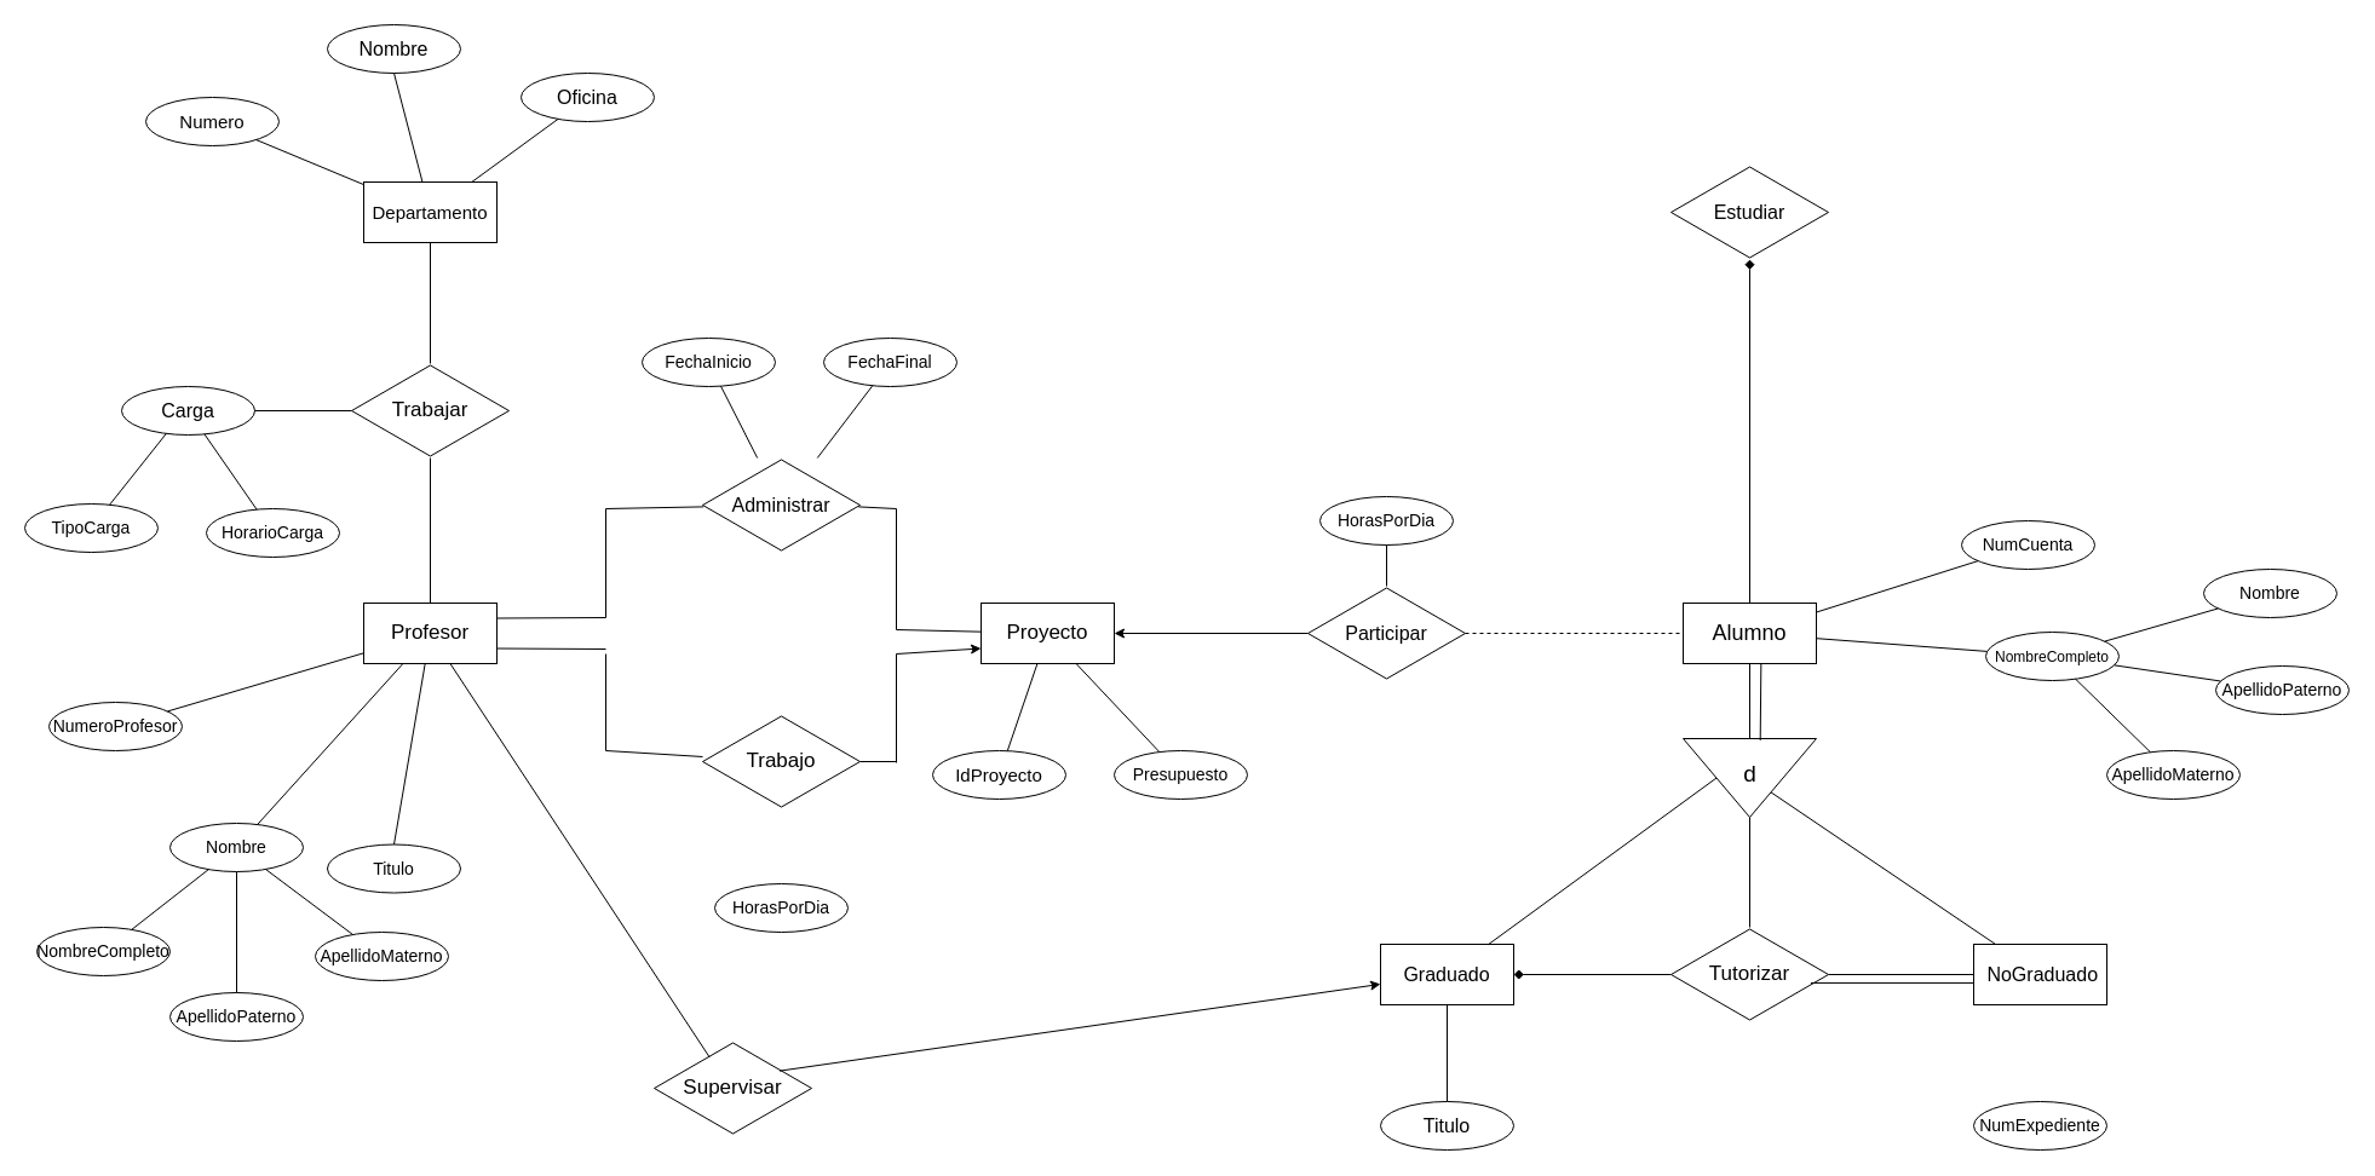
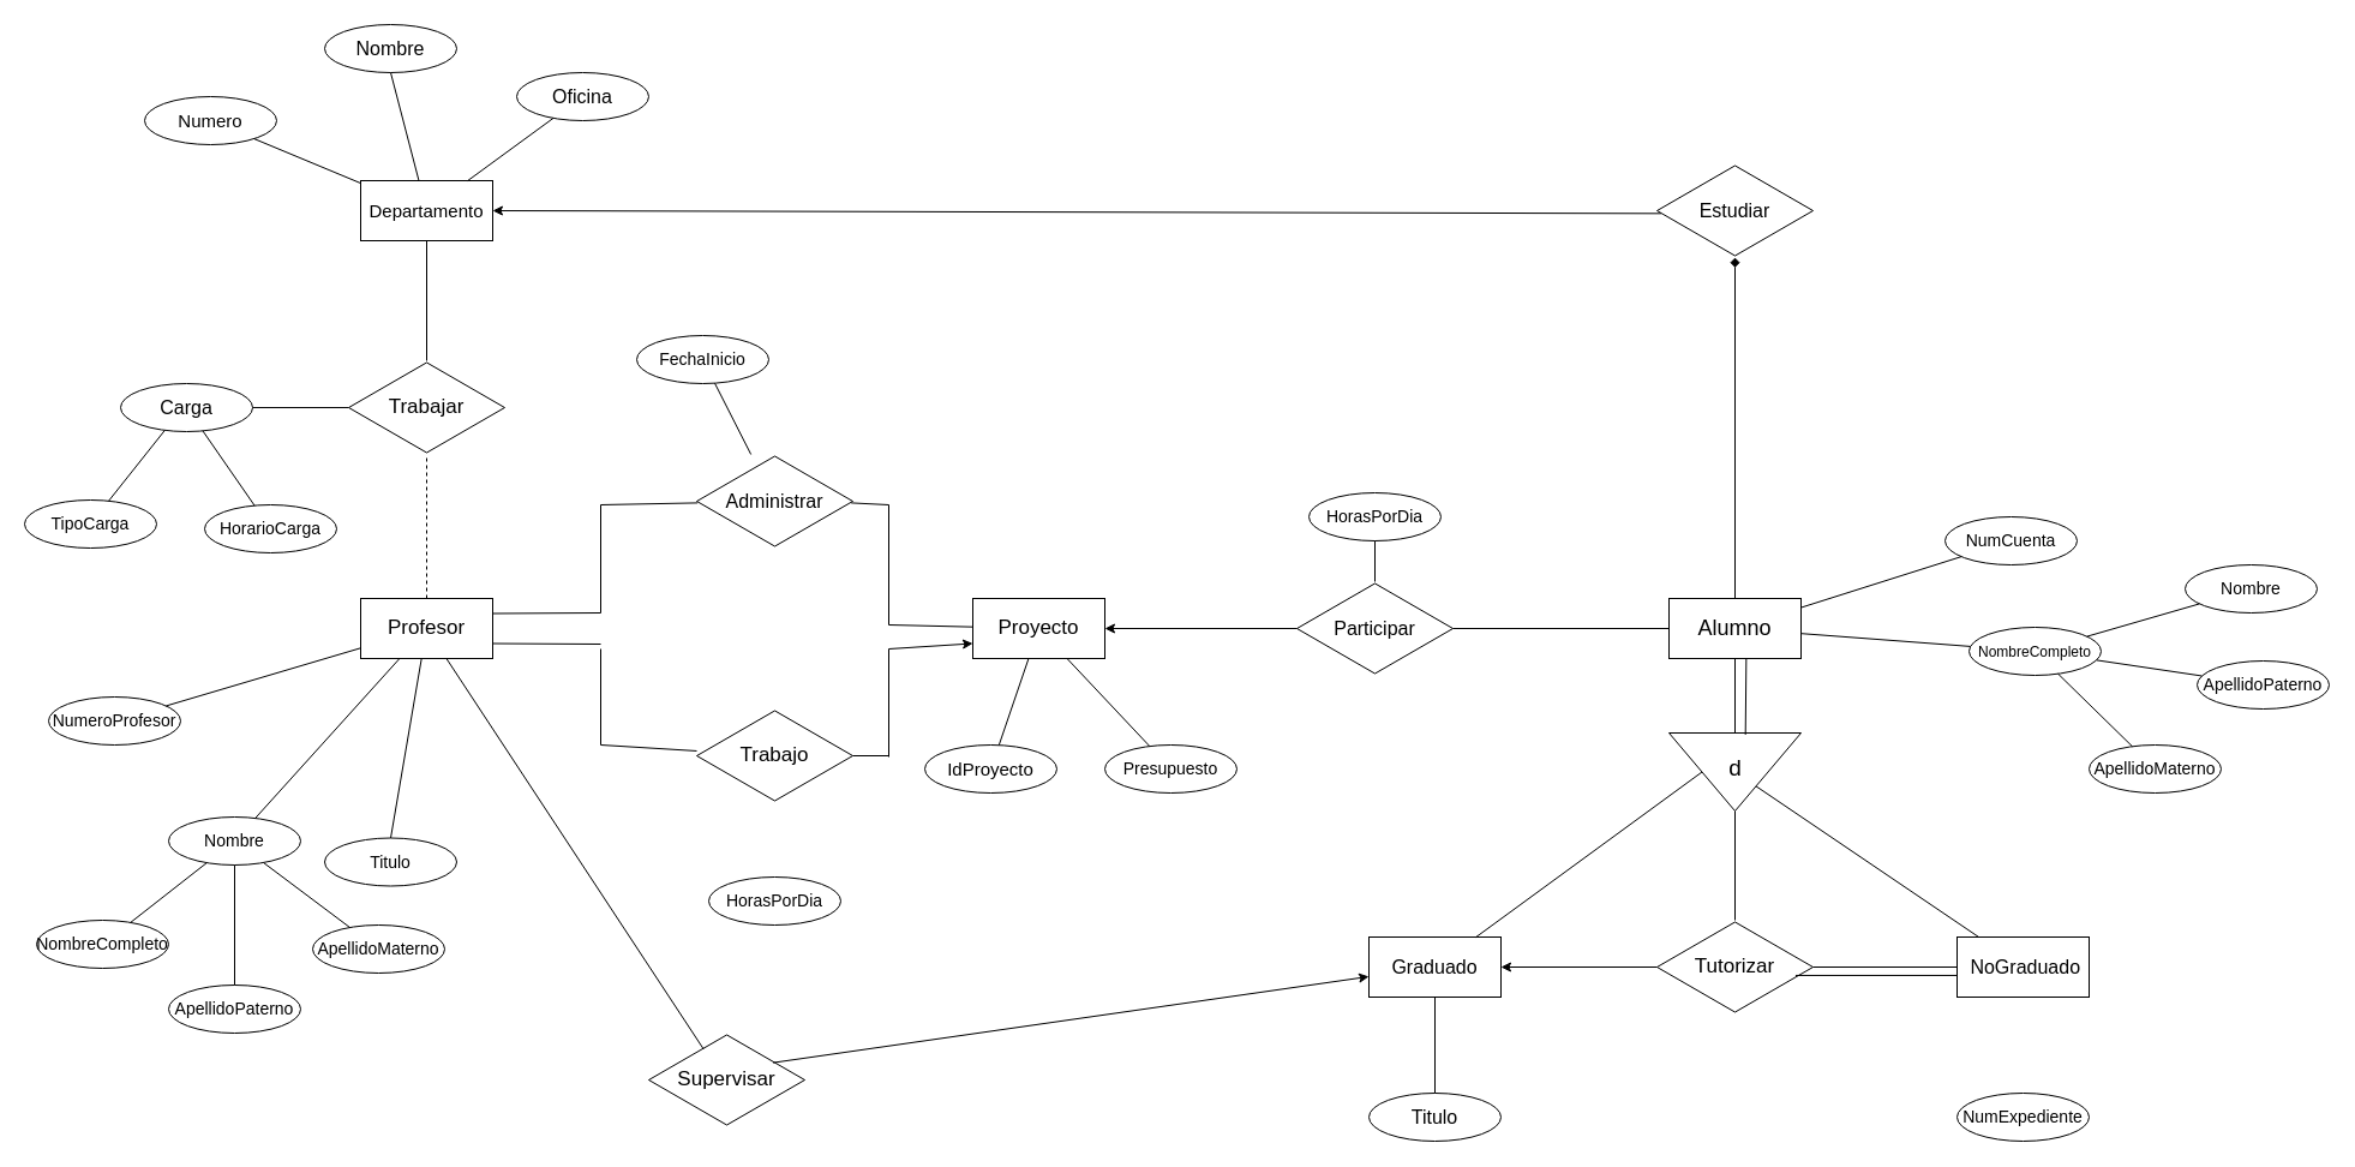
+ <mxCell id="40" value="" style="endArrow=classic;html=1;rounded=0;entryX=1;entryY=0.5;entryDx=0;entryDy=0;exitX=0.026;exitY=0.53;exitDx=0;exitDy=0;exitPerimeter=0;" edge="1" parent="1" source="31" target="4"><mxGeometry width="50" height="50" relative="1" as="geometry"><mxPoint x="790" y="470" as="sourcePoint" /><mxPoint x="840" y="420" as="targetPoint" /></mxGeometry></mxCell>
- <mxCell id="27" value="FechaFinal" style="ellipse;whiteSpace=wrap;html=1;fontSize=14;" vertex="1" parent="1"><mxGeometry x="680" y="279" width="110" height="40" as="geometry" /></mxCell>
- <mxCell id="57" value="" style="endArrow=none;html=1;rounded=0;" edge="1" parent="1" source="10" target="27"><mxGeometry width="50" height="50" relative="1" as="geometry"><mxPoint x="630" y="460" as="sourcePoint" /><mxPoint x="680" y="410" as="targetPoint" /></mxGeometry></mxCell>
- <mxCell id="49" value="" style="endArrow=none;html=1;rounded=0;" edge="1" parent="1" source="5" target="9"><mxGeometry width="50" height="50" relative="1" as="geometry"><mxPoint x="570" y="420" as="sourcePoint" /><mxPoint x="345" y="370" as="targetPoint" /></mxGeometry></mxCell>
+ <mxCell id="49" value="" style="endArrow=none;html=1;rounded=0;dashed=1;" edge="1" parent="1" source="5" target="9"><mxGeometry width="50" height="50" relative="1" as="geometry"><mxPoint x="570" y="420" as="sourcePoint" /><mxPoint x="345" y="370" as="targetPoint" /></mxGeometry></mxCell>
- <mxCell id="74" value="" style="endArrow=none;html=1;rounded=0;dashed=1;" edge="1" parent="1" source="8" target="2"><mxGeometry width="50" height="50" relative="1" as="geometry"><mxPoint x="610" y="400" as="sourcePoint" /><mxPoint x="660" y="350" as="targetPoint" /></mxGeometry></mxCell>
+ <mxCell id="74" value="" style="endArrow=none;html=1;rounded=0;" edge="1" parent="1" source="8" target="2"><mxGeometry width="50" height="50" relative="1" as="geometry"><mxPoint x="610" y="400" as="sourcePoint" /><mxPoint x="660" y="350" as="targetPoint" /></mxGeometry></mxCell>
- <mxCell id="88" value="" style="endArrow=diamond;html=1;rounded=0;fontSize=19;entryX=1;entryY=0.5;entryDx=0;entryDy=0;" edge="1" parent="1" source="13" target="7"><mxGeometry width="50" height="50" relative="1" as="geometry"><mxPoint x="1510" y="770" as="sourcePoint" /><mxPoint x="1560" y="720" as="targetPoint" /></mxGeometry></mxCell>
+ <mxCell id="88" value="" style="endArrow=classic;html=1;rounded=0;fontSize=19;entryX=1;entryY=0.5;entryDx=0;entryDy=0;" edge="1" parent="1" source="13" target="7"><mxGeometry width="50" height="50" relative="1" as="geometry"><mxPoint x="1510" y="770" as="sourcePoint" /><mxPoint x="1560" y="720" as="targetPoint" /></mxGeometry></mxCell>
